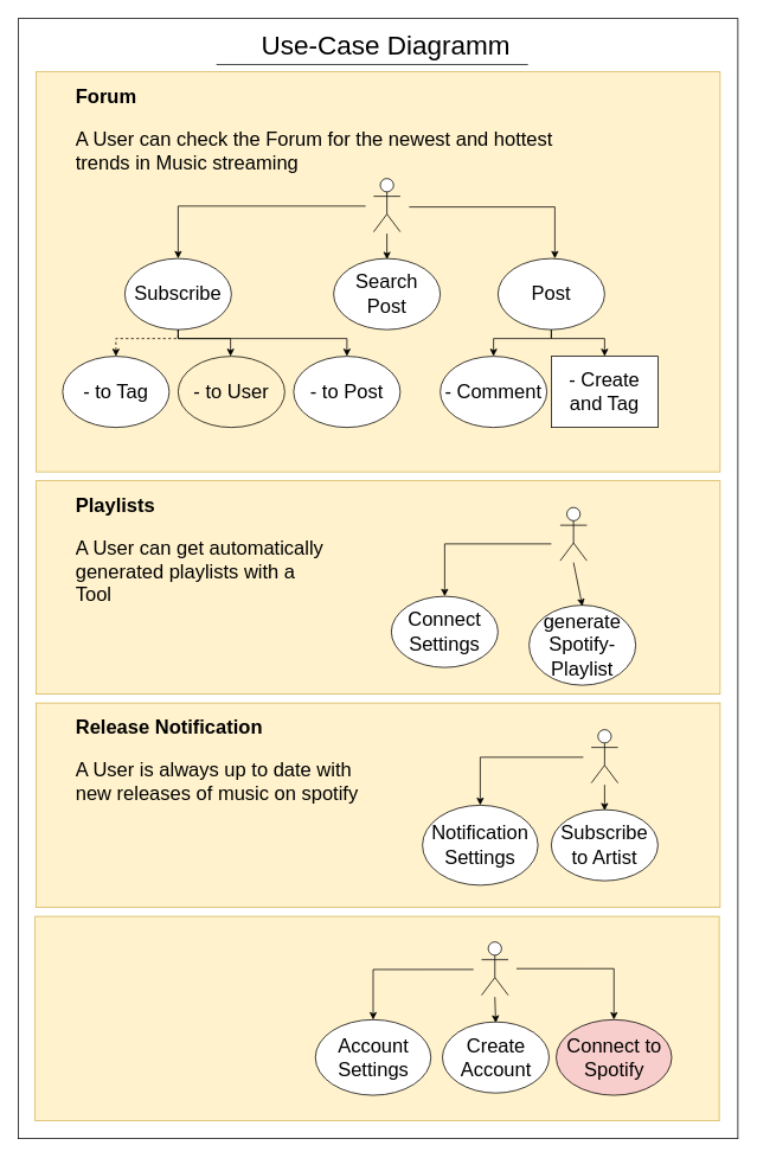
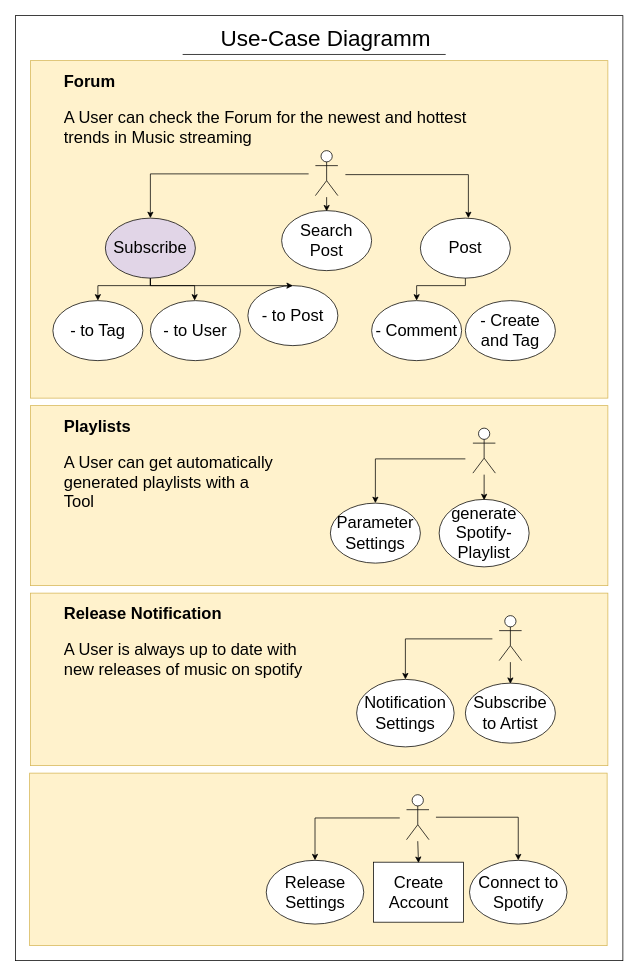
- <mxCell id="10" value="Subscribe" style="ellipse;whiteSpace=wrap;html=1;fontSize=22;" vertex="1" parent="1"><mxGeometry x="140" y="290" width="120" height="80" as="geometry" /></mxCell>
+ <mxCell id="10" value="Subscribe" style="ellipse;whiteSpace=wrap;html=1;fontSize=22;fillColor=#e1d5e7;" vertex="1" parent="1"><mxGeometry x="140" y="290" width="120" height="80" as="geometry" /></mxCell>
- <mxCell id="14" value="Search Post" style="ellipse;whiteSpace=wrap;html=1;fontSize=22;" vertex="1" parent="1"><mxGeometry x="375" y="290" width="120" height="80" as="geometry" /></mxCell>
+ <mxCell id="14" value="Search Post" style="ellipse;whiteSpace=wrap;html=1;fontSize=22;" vertex="1" parent="1"><mxGeometry x="375" y="280" width="120" height="80" as="geometry" /></mxCell>
- <mxCell id="9" style="edgeStyle=orthogonalEdgeStyle;rounded=0;orthogonalLoop=1;jettySize=auto;html=1;exitX=0.5;exitY=1;exitDx=0;exitDy=0;entryX=0.5;entryY=0;entryDx=0;entryDy=0;fontSize=22;dashed=1;" edge="1" parent="1" source="10" target="7"><mxGeometry relative="1" as="geometry"><Array as="points"><mxPoint x="130" y="380" /></Array></mxGeometry></mxCell>
+ <mxCell id="9" style="edgeStyle=orthogonalEdgeStyle;rounded=0;orthogonalLoop=1;jettySize=auto;html=1;exitX=0.5;exitY=1;exitDx=0;exitDy=0;entryX=0.5;entryY=0;entryDx=0;entryDy=0;fontSize=22;" edge="1" parent="1" source="10" target="7"><mxGeometry relative="1" as="geometry"><Array as="points"><mxPoint x="130" y="380" /></Array></mxGeometry></mxCell>
- <mxCell id="11" style="edgeStyle=orthogonalEdgeStyle;rounded=0;orthogonalLoop=1;jettySize=auto;html=1;exitX=0.5;exitY=1;exitDx=0;exitDy=0;entryX=0.5;entryY=0;entryDx=0;entryDy=0;fontSize=22;" edge="1" parent="1" source="12" target="8"><mxGeometry relative="1" as="geometry"><Array as="points"><mxPoint x="620" y="380" /><mxPoint x="680" y="380" /></Array></mxGeometry></mxCell>
- <mxCell id="15" value="- to User" style="ellipse;whiteSpace=wrap;html=1;fontSize=22;fillColor=#fff2cc;" vertex="1" parent="1"><mxGeometry x="200" y="400" width="120" height="80" as="geometry" /></mxCell>
+ <mxCell id="15" value="- to User" style="ellipse;whiteSpace=wrap;html=1;fontSize=22;" vertex="1" parent="1"><mxGeometry x="200" y="400" width="120" height="80" as="geometry" /></mxCell>
- <mxCell id="20" value="- to Post" style="ellipse;whiteSpace=wrap;html=1;fontSize=22;" vertex="1" parent="1"><mxGeometry x="330" y="400" width="120" height="80" as="geometry" /></mxCell>
+ <mxCell id="20" value="- to Post" style="ellipse;whiteSpace=wrap;html=1;fontSize=22;" vertex="1" parent="1"><mxGeometry x="330" y="380" width="120" height="80" as="geometry" /></mxCell>
- <mxCell id="8" value="- Create and Tag" style="whiteSpace=wrap;html=1;fontSize=22;rounded=0;" vertex="1" parent="1"><mxGeometry x="620" y="400" width="120" height="80" as="geometry" /></mxCell>
+ <mxCell id="8" value="- Create and Tag" style="ellipse;whiteSpace=wrap;html=1;fontSize=22;" vertex="1" parent="1"><mxGeometry x="620" y="400" width="120" height="80" as="geometry" /></mxCell>
- <mxCell id="26" value="Connect Settings" style="ellipse;whiteSpace=wrap;html=1;fontSize=22;" vertex="1" parent="1"><mxGeometry x="440" y="670" width="120" height="80" as="geometry" /></mxCell>
+ <mxCell id="26" value="Parameter Settings" style="ellipse;whiteSpace=wrap;html=1;fontSize=22;" vertex="1" parent="1"><mxGeometry x="440" y="670" width="120" height="80" as="geometry" /></mxCell>
- <mxCell id="28" value="generate Spotify-Playlist" style="ellipse;whiteSpace=wrap;html=1;fontSize=22;" vertex="1" parent="1"><mxGeometry x="595" y="680" width="120" height="90" as="geometry" /></mxCell>
+ <mxCell id="28" value="generate Spotify-Playlist" style="ellipse;whiteSpace=wrap;html=1;fontSize=22;" vertex="1" parent="1"><mxGeometry x="585" y="665" width="120" height="90" as="geometry" /></mxCell>
- <mxCell id="40" value="Account Settings" style="ellipse;whiteSpace=wrap;html=1;fontSize=22;" vertex="1" parent="1"><mxGeometry x="354.5" y="1146.25" width="130" height="85" as="geometry" /></mxCell>
+ <mxCell id="40" value="Release Settings" style="ellipse;whiteSpace=wrap;html=1;fontSize=22;" vertex="1" parent="1"><mxGeometry x="354.5" y="1146.25" width="130" height="85" as="geometry" /></mxCell>
- <mxCell id="41" value="Create Account" style="ellipse;whiteSpace=wrap;html=1;fontSize=22;" vertex="1" parent="1"><mxGeometry x="497.5" y="1148.75" width="120" height="80" as="geometry" /></mxCell>
+ <mxCell id="41" value="Create Account" style="whiteSpace=wrap;html=1;fontSize=22;rounded=0;" vertex="1" parent="1"><mxGeometry x="497.5" y="1148.75" width="120" height="80" as="geometry" /></mxCell>
- <mxCell id="44" value="Connect to Spotify" style="ellipse;whiteSpace=wrap;html=1;fontSize=22;fillColor=#f8cecc;" vertex="1" parent="1"><mxGeometry x="625.5" y="1146.25" width="130" height="85" as="geometry" /></mxCell>
+ <mxCell id="44" value="Connect to Spotify" style="ellipse;whiteSpace=wrap;html=1;fontSize=22;" vertex="1" parent="1"><mxGeometry x="625.5" y="1146.25" width="130" height="85" as="geometry" /></mxCell>
